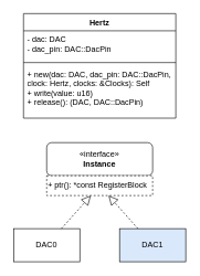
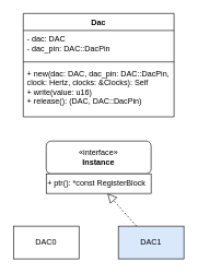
- <mxCell id="2" value="Hertz" style="swimlane;fontStyle=1;align=center;verticalAlign=top;childLayout=stackLayout;horizontal=1;startSize=26;horizontalStack=0;resizeParent=1;resizeParentMax=0;resizeLast=0;collapsible=1;marginBottom=0;whiteSpace=wrap;html=1;" parent="1" vertex="1"><mxGeometry x="35" y="20" width="230" height="158" as="geometry" /></mxCell>
+ <mxCell id="2" value="Dac" style="swimlane;fontStyle=1;align=center;verticalAlign=top;childLayout=stackLayout;horizontal=1;startSize=26;horizontalStack=0;resizeParent=1;resizeParentMax=0;resizeLast=0;collapsible=1;marginBottom=0;whiteSpace=wrap;html=1;" parent="1" vertex="1"><mxGeometry x="35" y="20" width="230" height="158" as="geometry" /></mxCell>
- <mxCell id="9" value="+ ptr(): *const RegisterBlock" style="rounded=0;whiteSpace=wrap;html=1;align=left;dashed=1;" vertex="1" parent="1"><mxGeometry x="70" y="265" width="160" height="30" as="geometry" /></mxCell>
+ <mxCell id="9" value="+ ptr(): *const RegisterBlock" style="rounded=0;whiteSpace=wrap;html=1;align=left;" vertex="1" parent="1"><mxGeometry x="70" y="265" width="160" height="30" as="geometry" /></mxCell>
- <mxCell id="8" value="" style="endArrow=block;dashed=1;endFill=0;endSize=12;html=1;rounded=0;" parent="1" source="7" target="9" edge="1"><mxGeometry width="160" relative="1" as="geometry"><mxPoint x="-50" y="255" as="sourcePoint" /><mxPoint x="320" y="315" as="targetPoint" /></mxGeometry></mxCell>
